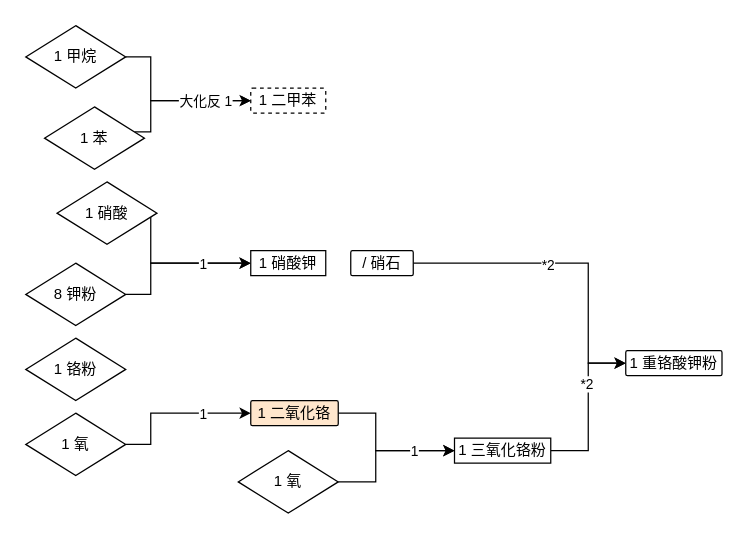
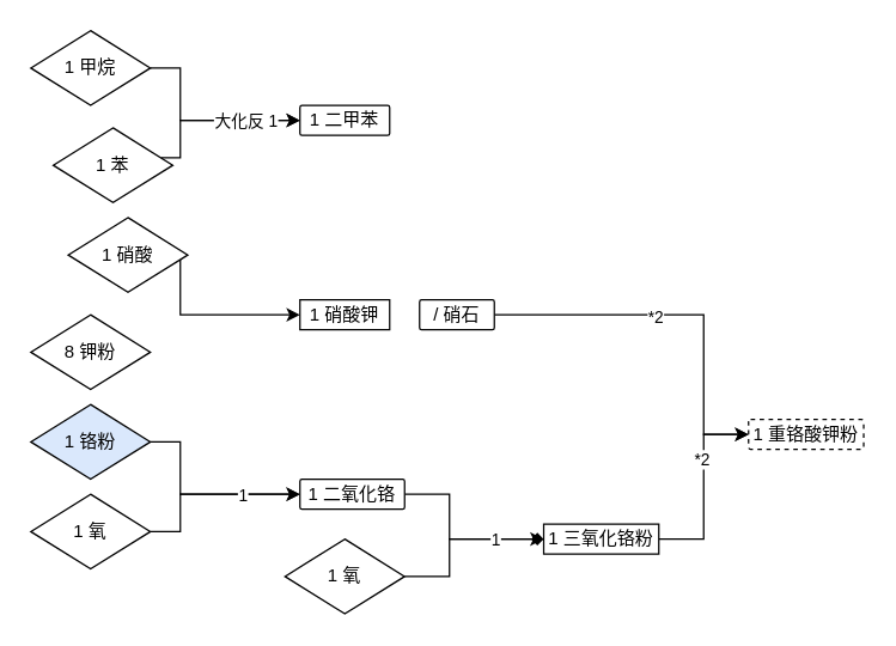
- <mxCell id="2" style="edgeStyle=orthogonalEdgeStyle;rounded=0;orthogonalLoop=1;jettySize=auto;html=1;entryX=0;entryY=0.5;entryDx=0;entryDy=0;endArrow=open;" edge="1" parent="1" source="3" target="7"><mxGeometry relative="1" as="geometry"><Array as="points"><mxPoint x="120" y="45" /><mxPoint x="120" y="80" /></Array></mxGeometry></mxCell>
+ <mxCell id="2" style="edgeStyle=orthogonalEdgeStyle;rounded=0;orthogonalLoop=1;jettySize=auto;html=1;entryX=0;entryY=0.5;entryDx=0;entryDy=0;" edge="1" parent="1" source="3" target="7"><mxGeometry relative="1" as="geometry"><Array as="points"><mxPoint x="120" y="45" /><mxPoint x="120" y="80" /></Array></mxGeometry></mxCell>
- <mxCell id="7" value="1 二甲苯" style="rounded=1;whiteSpace=wrap;html=1;arcSize=7;dashed=1;" vertex="1" parent="1"><mxGeometry x="200" y="70" width="60" height="20" as="geometry" /></mxCell>
+ <mxCell id="7" value="1 二甲苯" style="rounded=1;whiteSpace=wrap;html=1;arcSize=7;" vertex="1" parent="1"><mxGeometry x="200" y="70" width="60" height="20" as="geometry" /></mxCell>
- <mxCell id="10" style="edgeStyle=orthogonalEdgeStyle;rounded=0;orthogonalLoop=1;jettySize=auto;html=1;entryX=0;entryY=0.5;entryDx=0;entryDy=0;" edge="1" parent="1" source="12" target="13"><mxGeometry relative="1" as="geometry"><Array as="points"><mxPoint x="120" y="235" /><mxPoint x="120" y="210" /></Array></mxGeometry></mxCell>
- <mxCell id="11" value="1" style="edgeLabel;html=1;align=center;verticalAlign=middle;resizable=0;points=[];" vertex="1" connectable="0" parent="10"><mxGeometry x="0.477" relative="1" as="geometry"><mxPoint x="-6" as="offset" /></mxGeometry></mxCell>
- <mxCell id="30" value="1 重铬酸钾粉" style="rounded=1;whiteSpace=wrap;html=1;arcSize=7;" vertex="1" parent="1"><mxGeometry x="500" y="280" width="77" height="20" as="geometry" /></mxCell>
+ <mxCell id="30" value="1 重铬酸钾粉" style="rounded=1;whiteSpace=wrap;html=1;arcSize=7;dashed=1;" vertex="1" parent="1"><mxGeometry x="500" y="280" width="77" height="20" as="geometry" /></mxCell>
- <mxCell id="15" value="1 铬粉" style="rhombus;whiteSpace=wrap;html=1;" vertex="1" parent="1"><mxGeometry x="20" y="270" width="80" height="50" as="geometry" /></mxCell>
+ <mxCell id="15" value="1 铬粉" style="rhombus;whiteSpace=wrap;html=1;fillColor=#dae8fc;" vertex="1" parent="1"><mxGeometry x="20" y="270" width="80" height="50" as="geometry" /></mxCell>
+ <mxCell id="14" style="edgeStyle=orthogonalEdgeStyle;rounded=0;orthogonalLoop=1;jettySize=auto;html=1;entryX=0;entryY=0.5;entryDx=0;entryDy=0;" edge="1" parent="1" source="15" target="20"><mxGeometry relative="1" as="geometry"><Array as="points"><mxPoint x="120" y="295" /><mxPoint x="120" y="330" /></Array></mxGeometry></mxCell>
- <mxCell id="20" value="1 二氧化铬" style="rounded=1;whiteSpace=wrap;html=1;arcSize=7;fillColor=#ffe6cc;" vertex="1" parent="1"><mxGeometry x="200" y="320" width="70" height="20" as="geometry" /></mxCell>
+ <mxCell id="20" value="1 二氧化铬" style="rounded=1;whiteSpace=wrap;html=1;arcSize=7;" vertex="1" parent="1"><mxGeometry x="200" y="320" width="70" height="20" as="geometry" /></mxCell>
- <mxCell id="19" style="edgeStyle=orthogonalEdgeStyle;rounded=0;orthogonalLoop=1;jettySize=auto;html=1;entryX=0;entryY=0.5;entryDx=0;entryDy=0;" edge="1" parent="1" source="20" target="26"><mxGeometry relative="1" as="geometry"><Array as="points"><mxPoint x="300" y="330" /><mxPoint x="300" y="360" /></Array></mxGeometry></mxCell>
+ <mxCell id="19" style="edgeStyle=orthogonalEdgeStyle;rounded=0;orthogonalLoop=1;jettySize=auto;html=1;entryX=0;entryY=0.5;entryDx=0;entryDy=0;endArrow=diamond;" edge="1" parent="1" source="20" target="26"><mxGeometry relative="1" as="geometry"><Array as="points"><mxPoint x="300" y="330" /><mxPoint x="300" y="360" /></Array></mxGeometry></mxCell>
